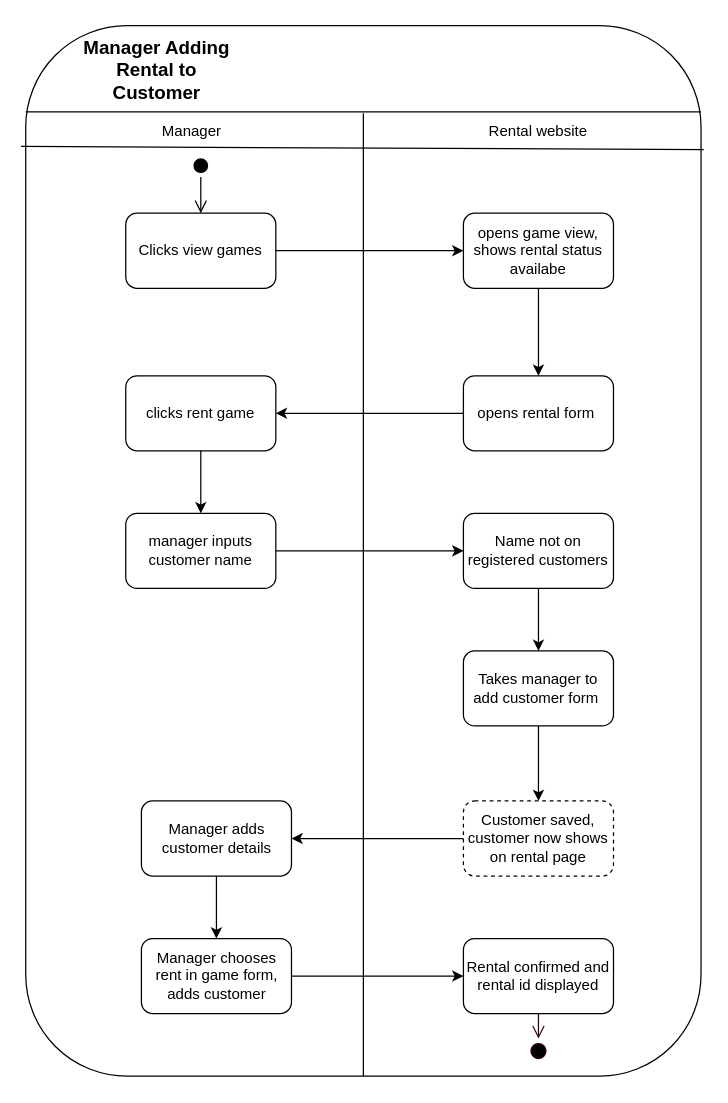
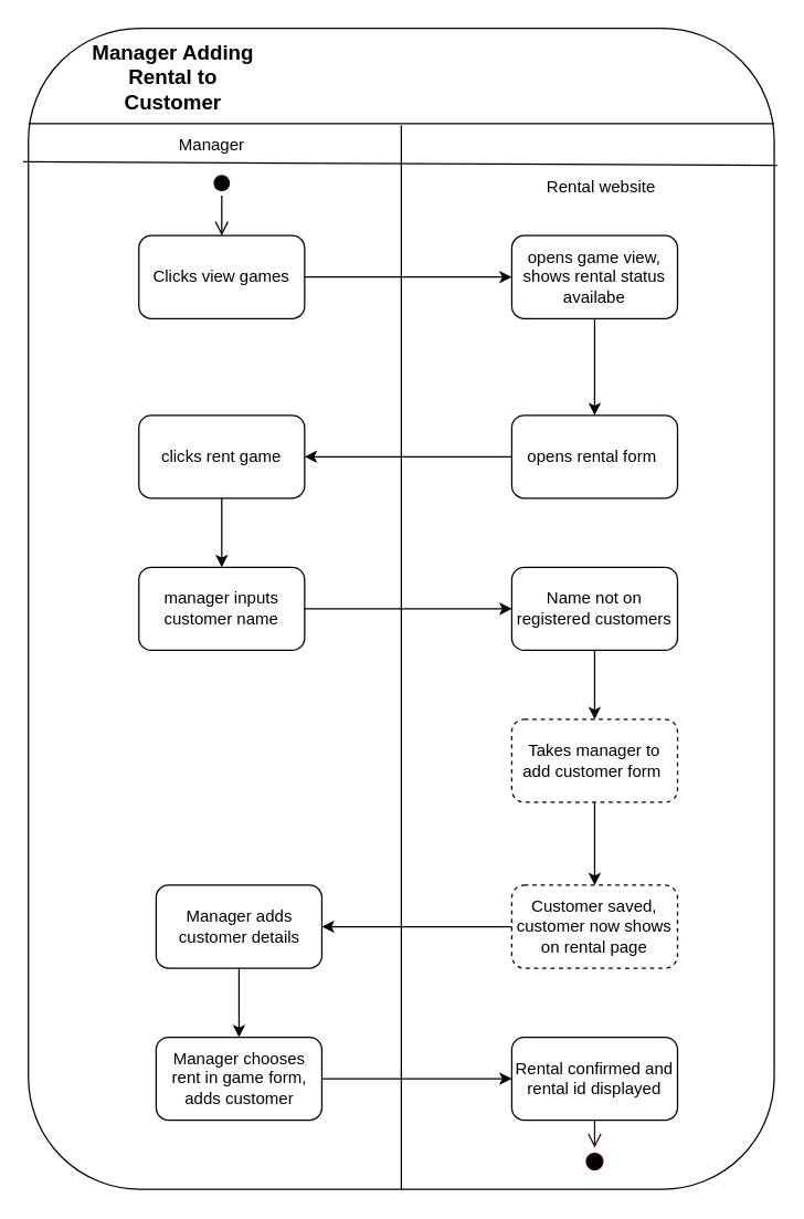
- <mxCell id="4" value="Rental website" style="text;html=1;strokeColor=none;fillColor=none;align=center;verticalAlign=middle;whiteSpace=wrap;rounded=0;" vertex="1" parent="1"><mxGeometry x="375" y="95" width="110" height="20" as="geometry" /></mxCell>
+ <mxCell id="4" value="Rental website" style="text;html=1;strokeColor=none;fillColor=none;align=center;verticalAlign=middle;whiteSpace=wrap;rounded=0;" vertex="1" parent="1"><mxGeometry x="380" y="125" width="110" height="20" as="geometry" /></mxCell>
- <mxCell id="12" value="Takes manager to add customer form&amp;nbsp;" style="rounded=1;whiteSpace=wrap;html=1;" vertex="1" parent="1"><mxGeometry x="370" y="520" width="120" height="60" as="geometry" /></mxCell>
+ <mxCell id="12" value="Takes manager to add customer form&amp;nbsp;" style="rounded=1;whiteSpace=wrap;html=1;dashed=1;" vertex="1" parent="1"><mxGeometry x="370" y="520" width="120" height="60" as="geometry" /></mxCell>
